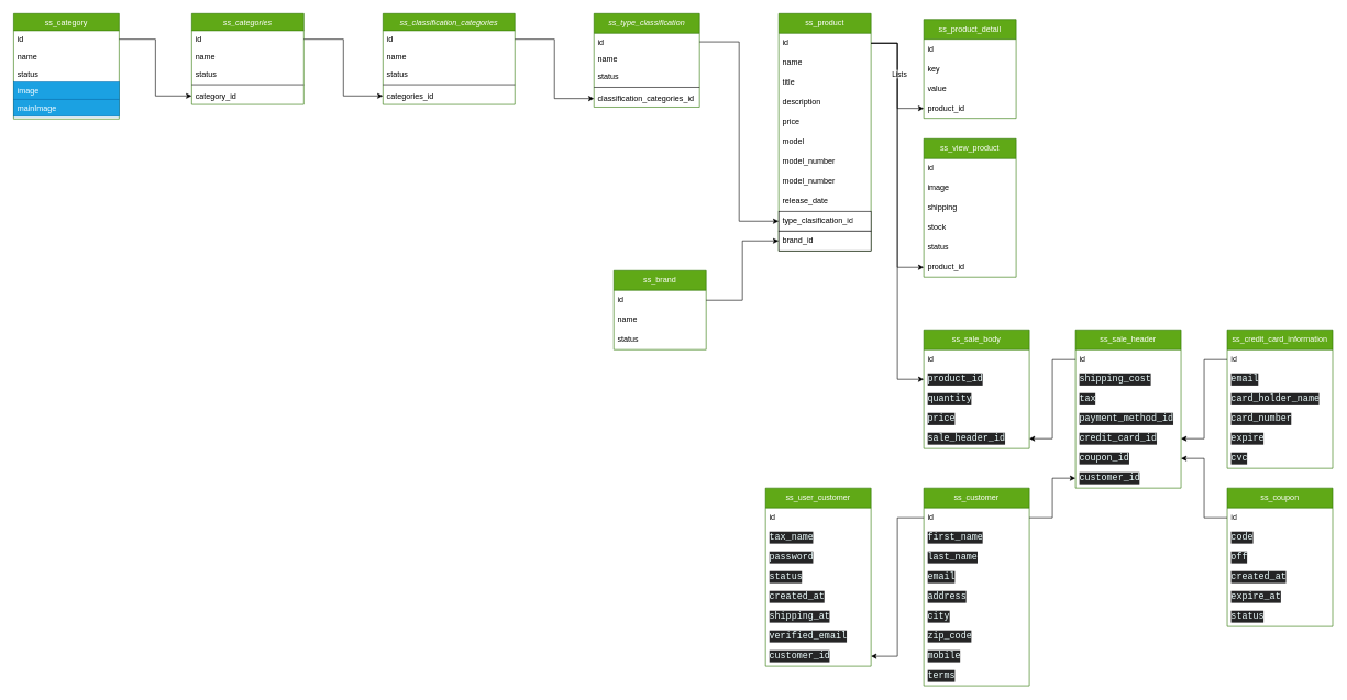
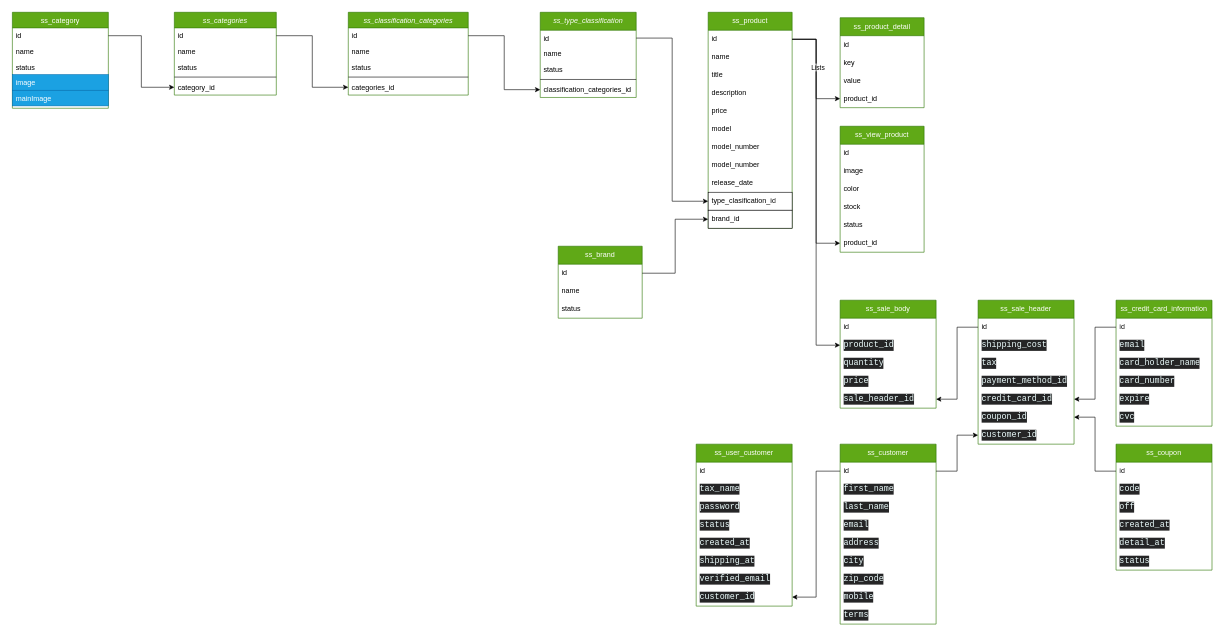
- <mxCell id="55" value="shipping" style="text;strokeColor=none;fillColor=none;align=left;verticalAlign=middle;spacingLeft=4;spacingRight=4;overflow=hidden;points=[[0,0.5],[1,0.5]];portConstraint=eastwest;rotatable=0;whiteSpace=wrap;html=1;" parent="52" vertex="1"><mxGeometry y="90" width="140" height="30" as="geometry" /></mxCell>
+ <mxCell id="55" value="color" style="text;strokeColor=none;fillColor=none;align=left;verticalAlign=middle;spacingLeft=4;spacingRight=4;overflow=hidden;points=[[0,0.5],[1,0.5]];portConstraint=eastwest;rotatable=0;whiteSpace=wrap;html=1;" parent="52" vertex="1"><mxGeometry y="90" width="140" height="30" as="geometry" /></mxCell>
- <mxCell id="112" value="&lt;div style=&quot;color: rgb(238, 255, 255); background-color: rgb(37, 37, 38); font-family: Consolas, &amp;quot;Courier New&amp;quot;, monospace; font-size: 14px; line-height: 19px;&quot;&gt;&lt;div style=&quot;line-height: 19px;&quot;&gt;expire_at&lt;/div&gt;&lt;/div&gt;" style="text;strokeColor=none;fillColor=none;align=left;verticalAlign=middle;spacingLeft=4;spacingRight=4;overflow=hidden;points=[[0,0.5],[1,0.5]];portConstraint=eastwest;rotatable=0;whiteSpace=wrap;html=1;" vertex="1" parent="107"><mxGeometry y="150" width="160" height="30" as="geometry" /></mxCell>
+ <mxCell id="112" value="&lt;div style=&quot;color: rgb(238, 255, 255); background-color: rgb(37, 37, 38); font-family: Consolas, &amp;quot;Courier New&amp;quot;, monospace; font-size: 14px; line-height: 19px;&quot;&gt;&lt;div style=&quot;line-height: 19px;&quot;&gt;detail_at&lt;/div&gt;&lt;/div&gt;" style="text;strokeColor=none;fillColor=none;align=left;verticalAlign=middle;spacingLeft=4;spacingRight=4;overflow=hidden;points=[[0,0.5],[1,0.5]];portConstraint=eastwest;rotatable=0;whiteSpace=wrap;html=1;" vertex="1" parent="107"><mxGeometry y="150" width="160" height="30" as="geometry" /></mxCell>
